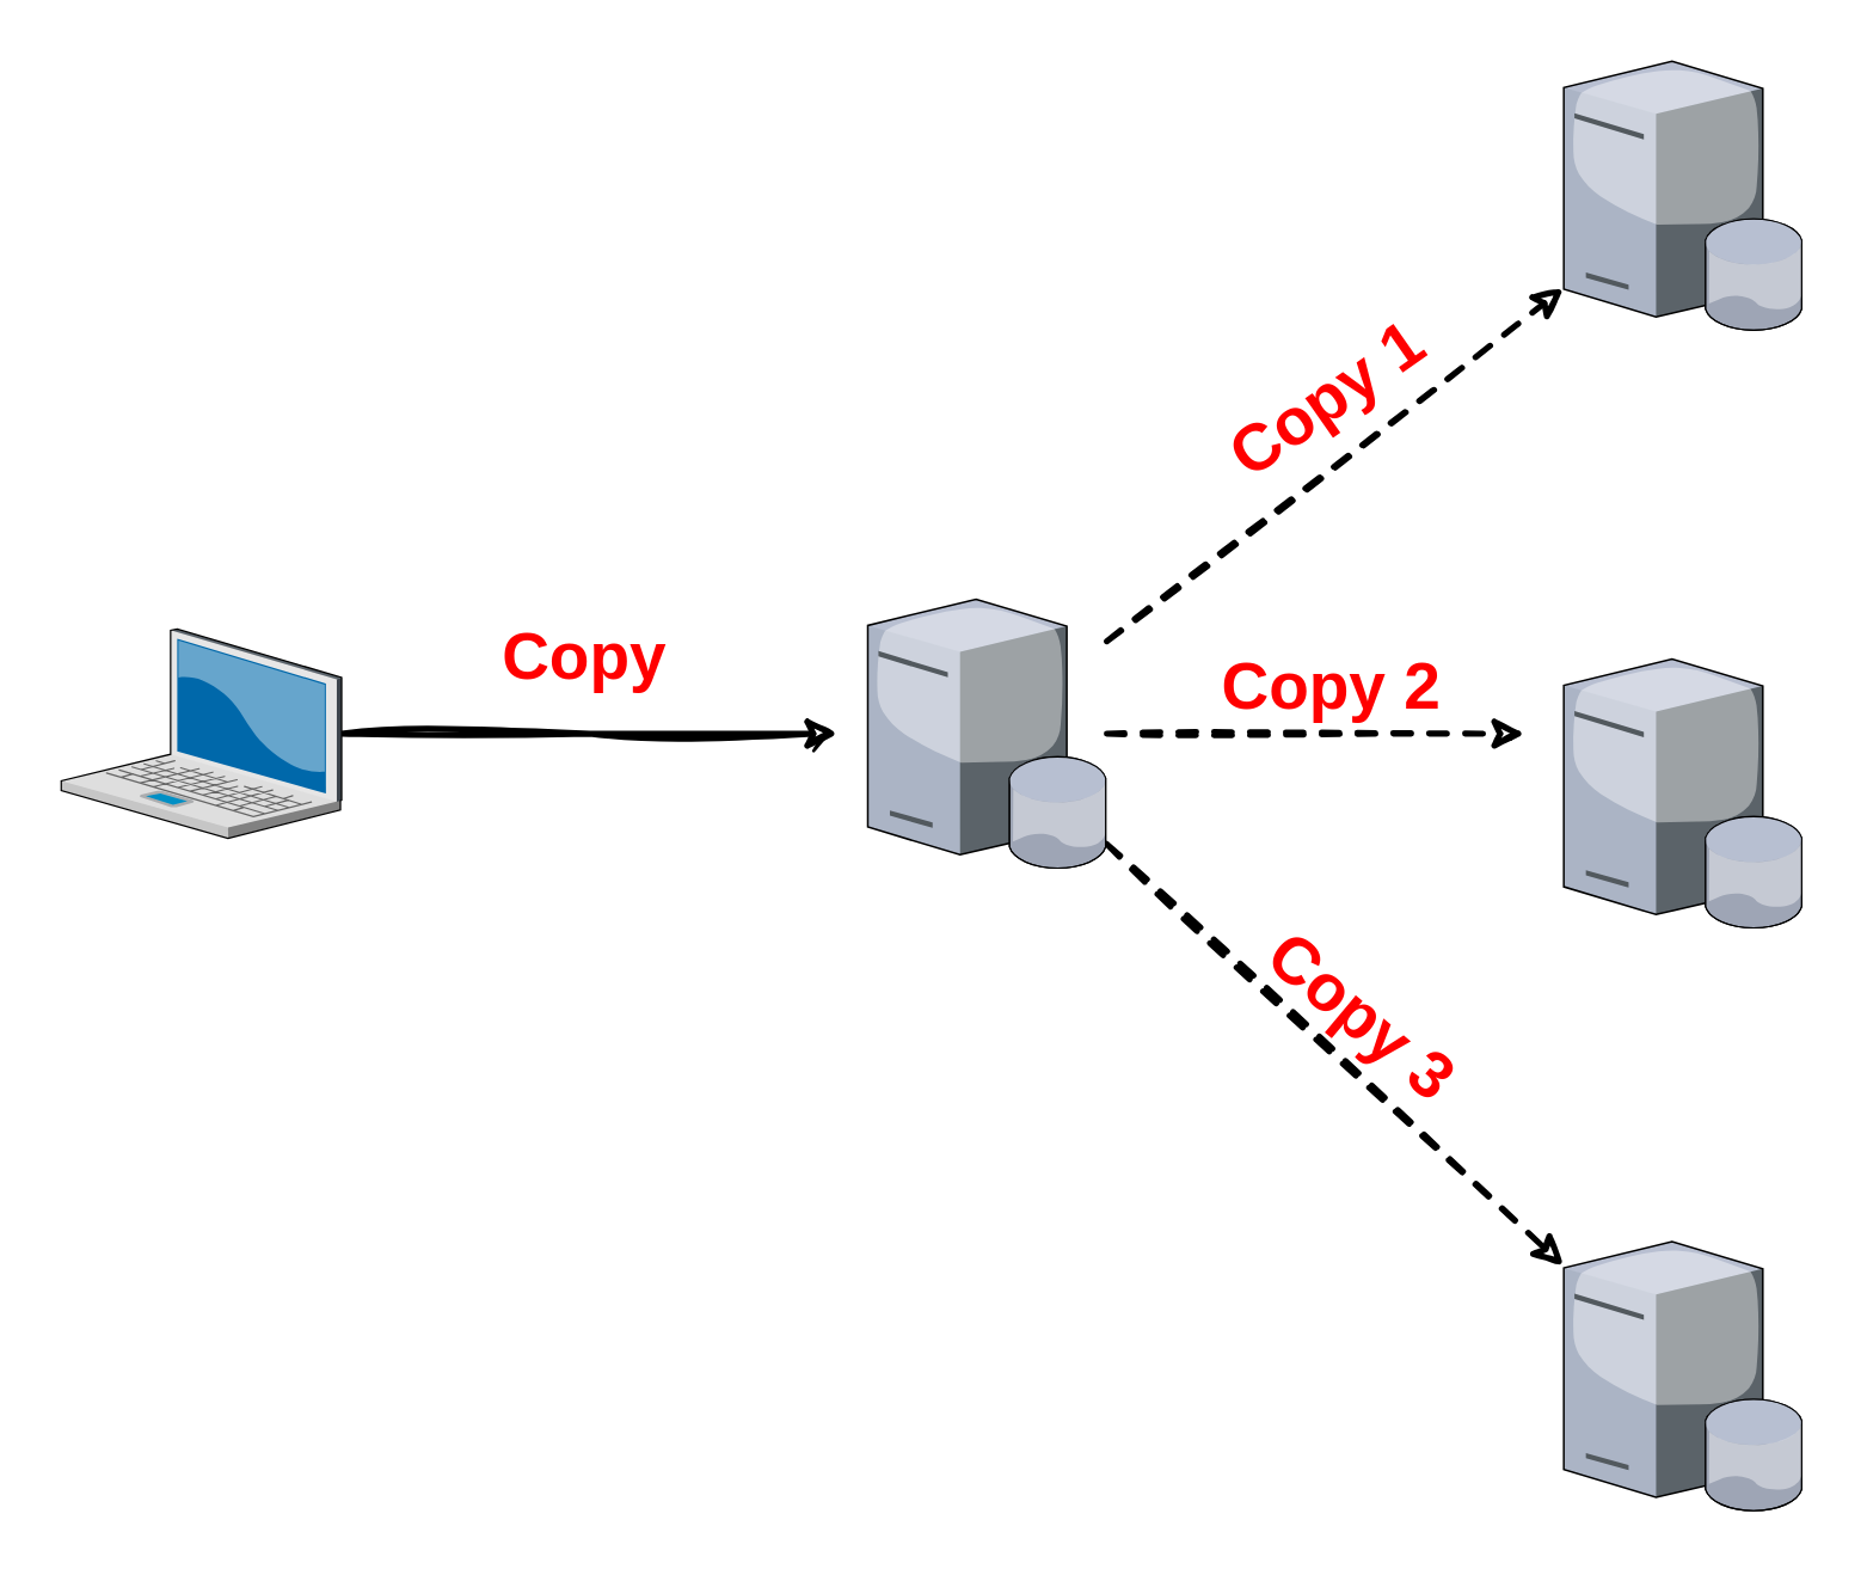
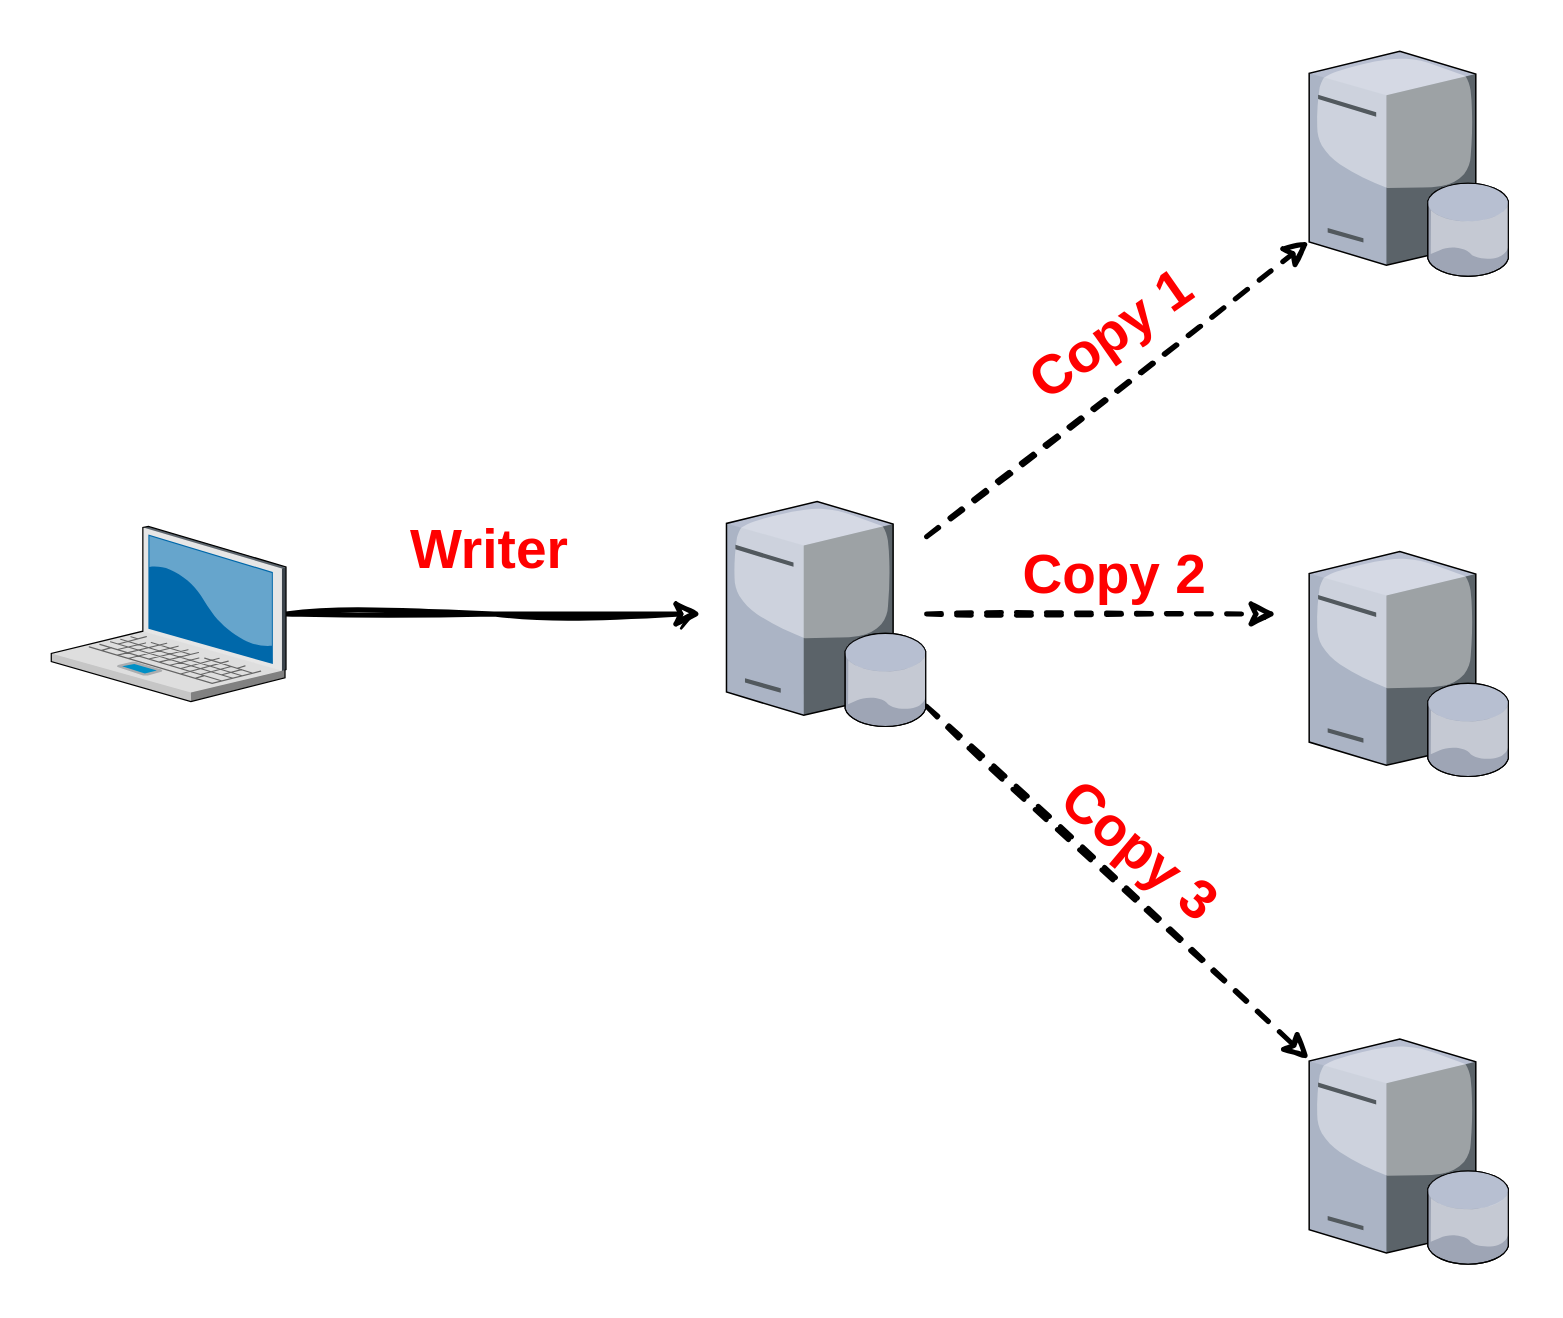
- <mxCell id="11" value="&lt;b&gt;&lt;font color=&quot;#ff0000&quot; style=&quot;font-size: 22px;&quot;&gt;Copy&lt;/font&gt;&lt;/b&gt;" style="text;html=1;align=center;verticalAlign=middle;resizable=0;points=[];autosize=1;strokeColor=none;fillColor=none;" vertex="1" parent="1"><mxGeometry x="150" y="200" width="90" height="40" as="geometry" /></mxCell>
+ <mxCell id="11" value="&lt;b&gt;&lt;font color=&quot;#ff0000&quot; style=&quot;font-size: 22px;&quot;&gt;Writer&lt;/font&gt;&lt;/b&gt;" style="text;html=1;align=center;verticalAlign=middle;resizable=0;points=[];autosize=1;strokeColor=none;fillColor=none;" vertex="1" parent="1"><mxGeometry x="150" y="200" width="90" height="40" as="geometry" /></mxCell>
